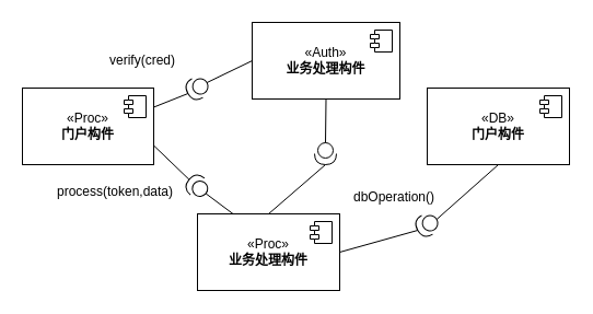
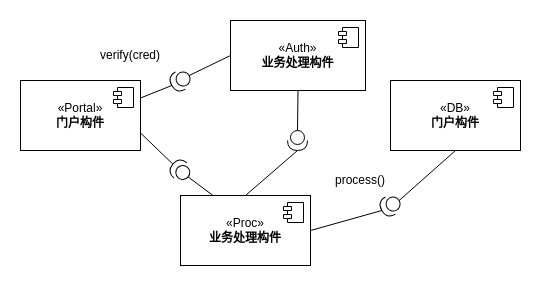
- <mxCell id="2" value="«Proc»&lt;br&gt;&lt;b&gt;门户构件&lt;/b&gt;" style="html=1;dropTarget=0;whiteSpace=wrap;" parent="1" vertex="1"><mxGeometry x="20" y="80" width="120" height="70" as="geometry" /></mxCell>
+ <mxCell id="2" value="«Portal»&lt;br&gt;&lt;b&gt;门户构件&lt;/b&gt;" style="html=1;dropTarget=0;whiteSpace=wrap;" parent="1" vertex="1"><mxGeometry x="20" y="80" width="120" height="70" as="geometry" /></mxCell>
- <mxCell id="9" value="process(token,data)" style="text;strokeColor=none;align=center;fillColor=none;html=1;verticalAlign=middle;whiteSpace=wrap;rounded=0;" parent="1" vertex="1"><mxGeometry x="40" y="160" width="130" height="30" as="geometry" /></mxCell>
- <mxCell id="12" value="dbOperation()" style="text;strokeColor=none;align=center;fillColor=none;html=1;verticalAlign=middle;whiteSpace=wrap;rounded=0;" parent="1" vertex="1"><mxGeometry x="310" y="165" width="100" height="30" as="geometry" /></mxCell>
+ <mxCell id="12" value="process()" style="text;strokeColor=none;align=center;fillColor=none;html=1;verticalAlign=middle;whiteSpace=wrap;rounded=0;" parent="1" vertex="1"><mxGeometry x="310" y="165" width="100" height="30" as="geometry" /></mxCell>
